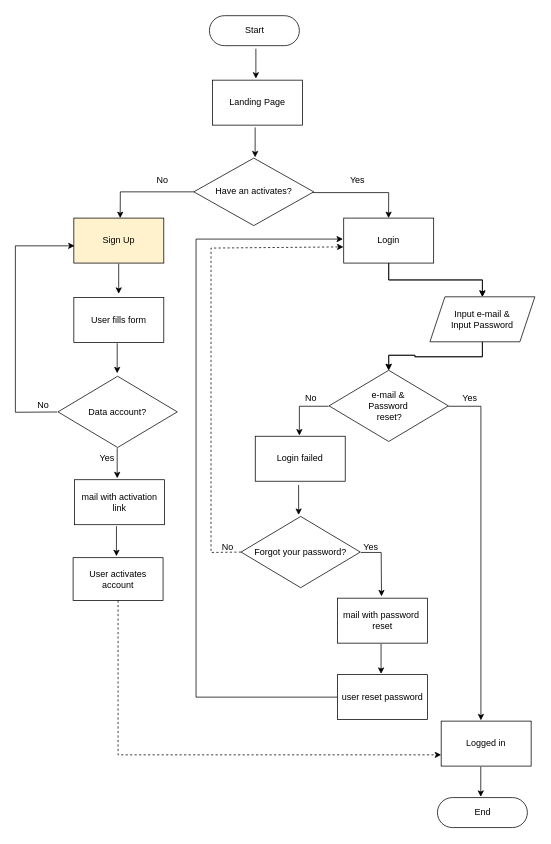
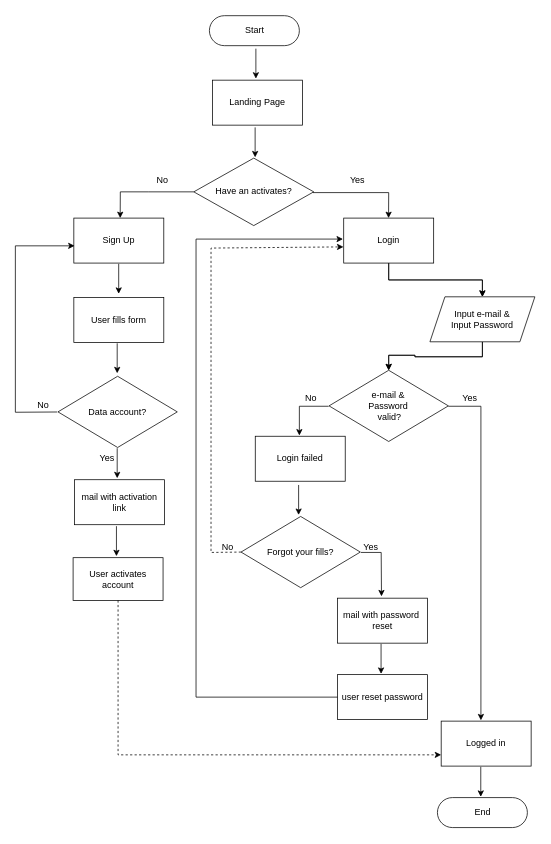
- <mxCell id="9" value="Sign Up" style="rounded=0;whiteSpace=wrap;html=1;fillColor=#fff2cc;" parent="1" vertex="1"><mxGeometry x="98" y="290" width="120" height="60" as="geometry" /></mxCell>
+ <mxCell id="9" value="Sign Up" style="rounded=0;whiteSpace=wrap;html=1;" parent="1" vertex="1"><mxGeometry x="98" y="290" width="120" height="60" as="geometry" /></mxCell>
- <mxCell id="16" value="e-mail &amp;amp; &lt;br&gt;Password&lt;br&gt;&amp;nbsp;reset?" style="rhombus;whiteSpace=wrap;html=1;" parent="1" vertex="1"><mxGeometry x="438.42" y="493" width="159.17" height="95" as="geometry" /></mxCell>
+ <mxCell id="16" value="e-mail &amp;amp; &lt;br&gt;Password&lt;br&gt;&amp;nbsp;valid?" style="rhombus;whiteSpace=wrap;html=1;" parent="1" vertex="1"><mxGeometry x="438.42" y="493" width="159.17" height="95" as="geometry" /></mxCell>
- <mxCell id="23" value="Forgot your password?" style="rhombus;whiteSpace=wrap;html=1;" parent="1" vertex="1"><mxGeometry x="321" y="688" width="159.17" height="95" as="geometry" /></mxCell>
+ <mxCell id="23" value="Forgot your fills?" style="rhombus;whiteSpace=wrap;html=1;" parent="1" vertex="1"><mxGeometry x="321" y="688" width="159.17" height="95" as="geometry" /></mxCell>
